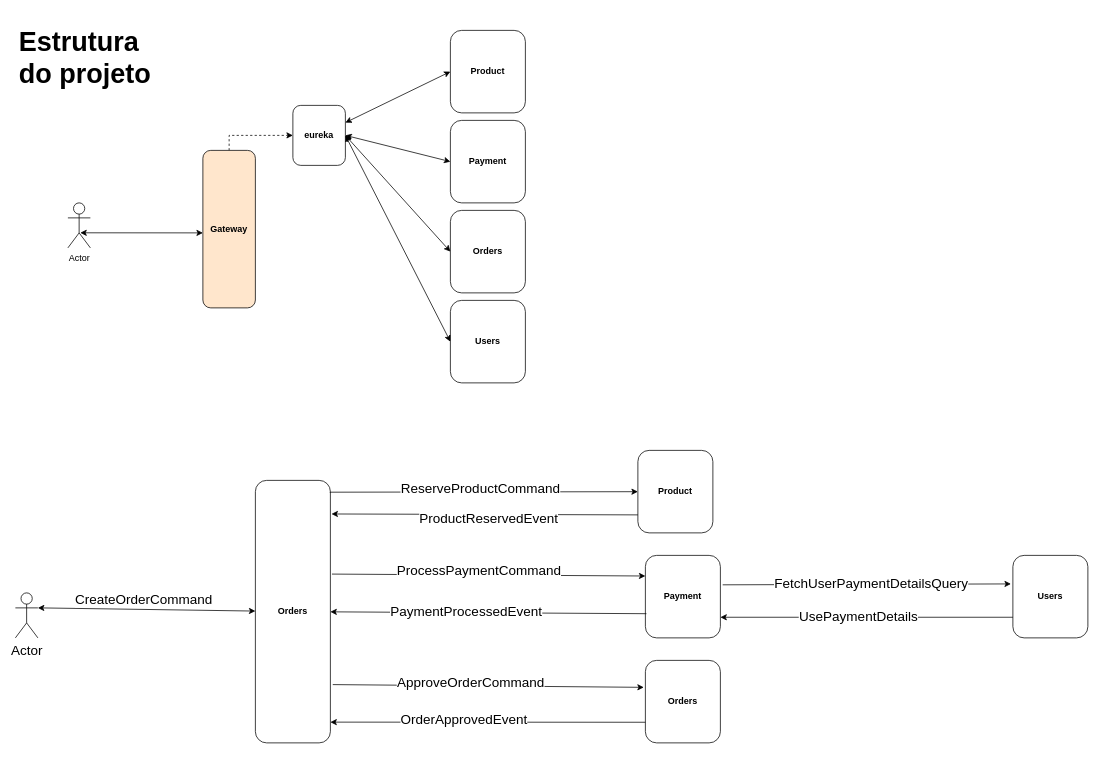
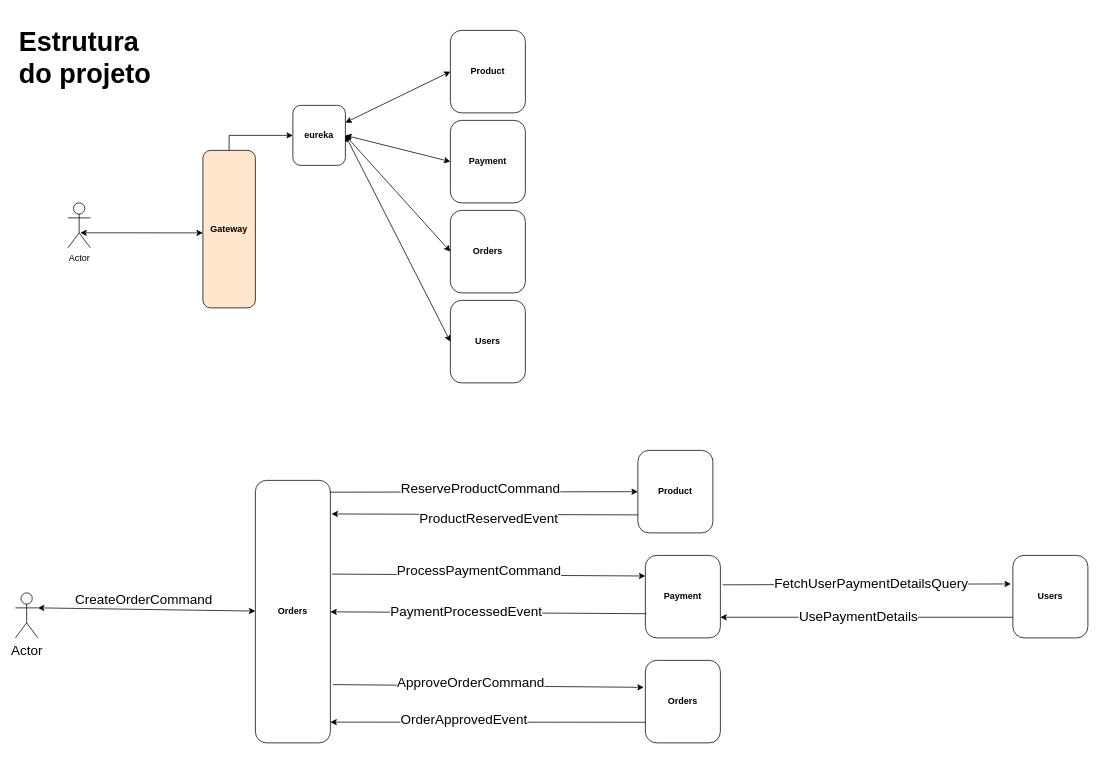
- <mxCell id="3" value="" style="edgeStyle=orthogonalEdgeStyle;rounded=0;orthogonalLoop=1;jettySize=auto;html=1;dashed=1;" edge="1" parent="1" source="4" target="6"><mxGeometry relative="1" as="geometry"><Array as="points"><mxPoint x="305" y="180" /></Array></mxGeometry></mxCell>
+ <mxCell id="3" value="" style="edgeStyle=orthogonalEdgeStyle;rounded=0;orthogonalLoop=1;jettySize=auto;html=1;" edge="1" parent="1" source="4" target="6"><mxGeometry relative="1" as="geometry"><Array as="points"><mxPoint x="305" y="180" /></Array></mxGeometry></mxCell>
